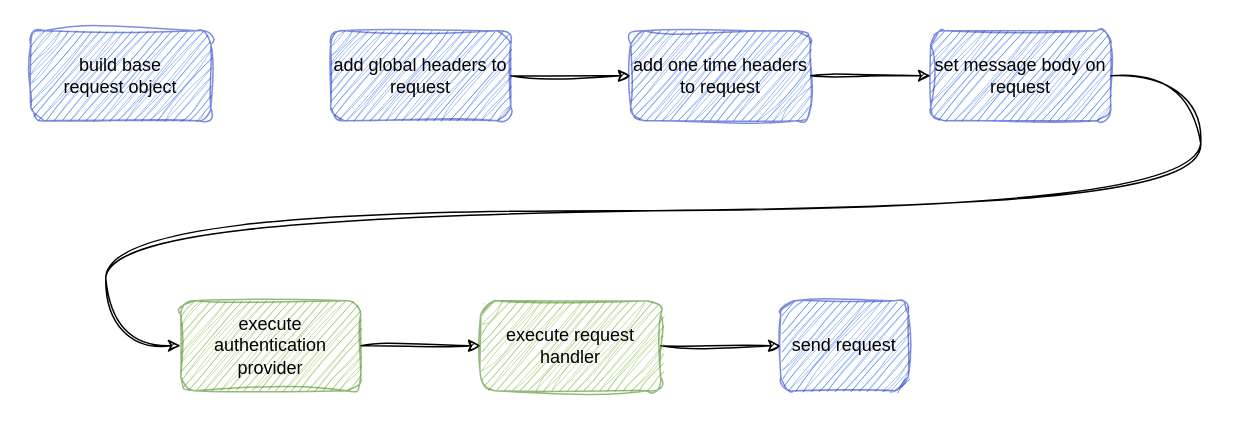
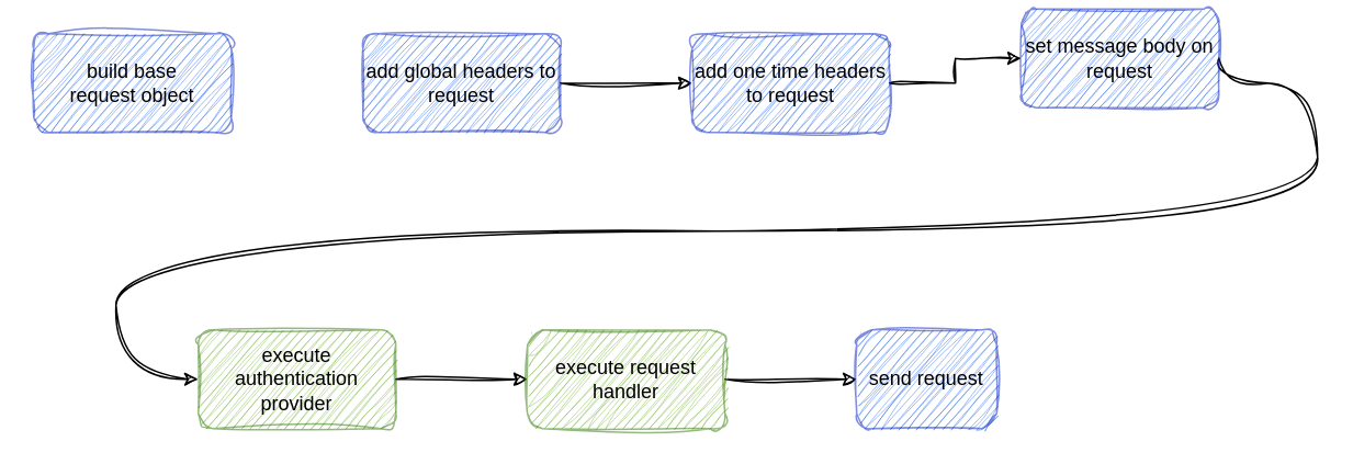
- <mxCell id="8" value="set message body on request" style="whiteSpace=wrap;html=1;rounded=1;sketch=1;curveFitting=1;jiggle=2;fontColor=#000000;fillColor=#0050ef;strokeColor=#001DBC;opacity=50;" vertex="1" parent="1"><mxGeometry x="620" y="20" width="120" height="60" as="geometry" /></mxCell>
+ <mxCell id="8" value="set message body on request" style="whiteSpace=wrap;html=1;rounded=1;sketch=1;curveFitting=1;jiggle=2;fontColor=#000000;fillColor=#0050ef;strokeColor=#001DBC;opacity=50;" vertex="1" parent="1"><mxGeometry x="620" y="5" width="120" height="60" as="geometry" /></mxCell>
